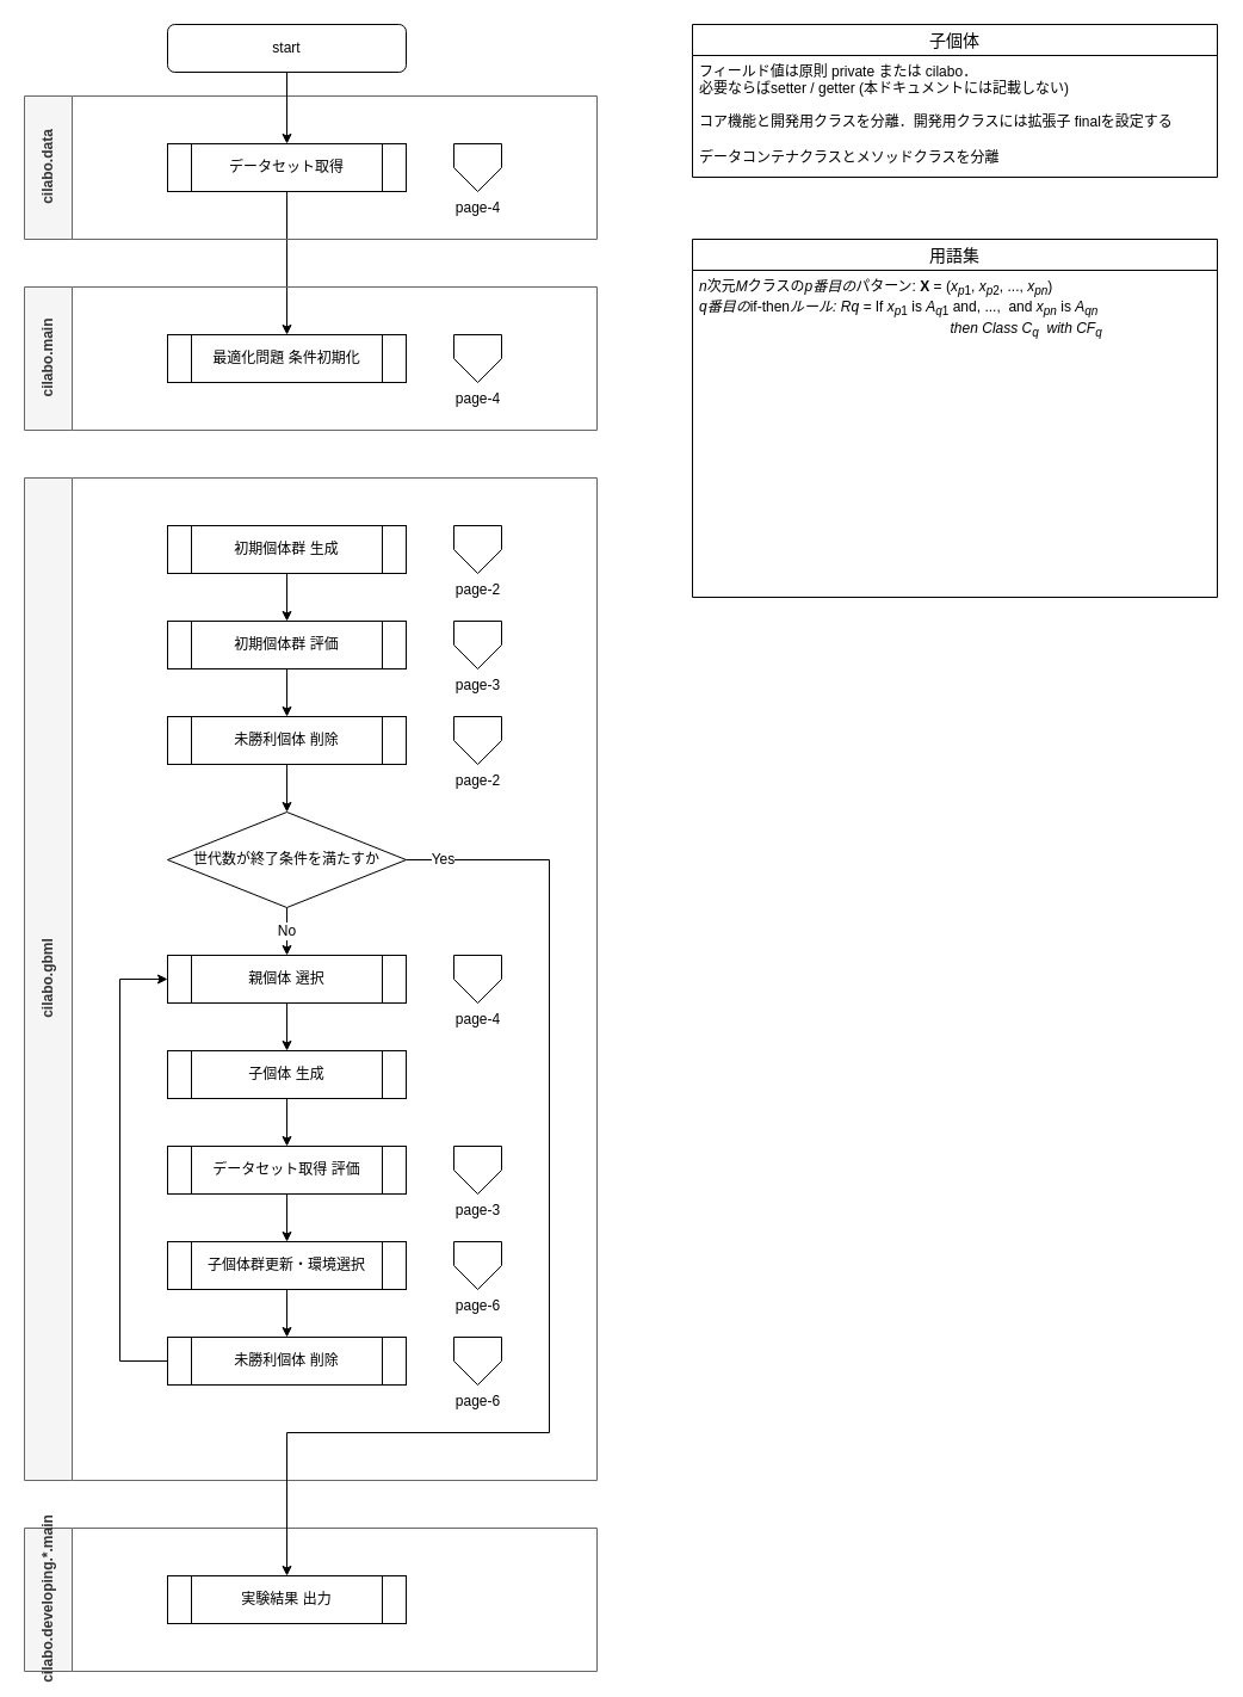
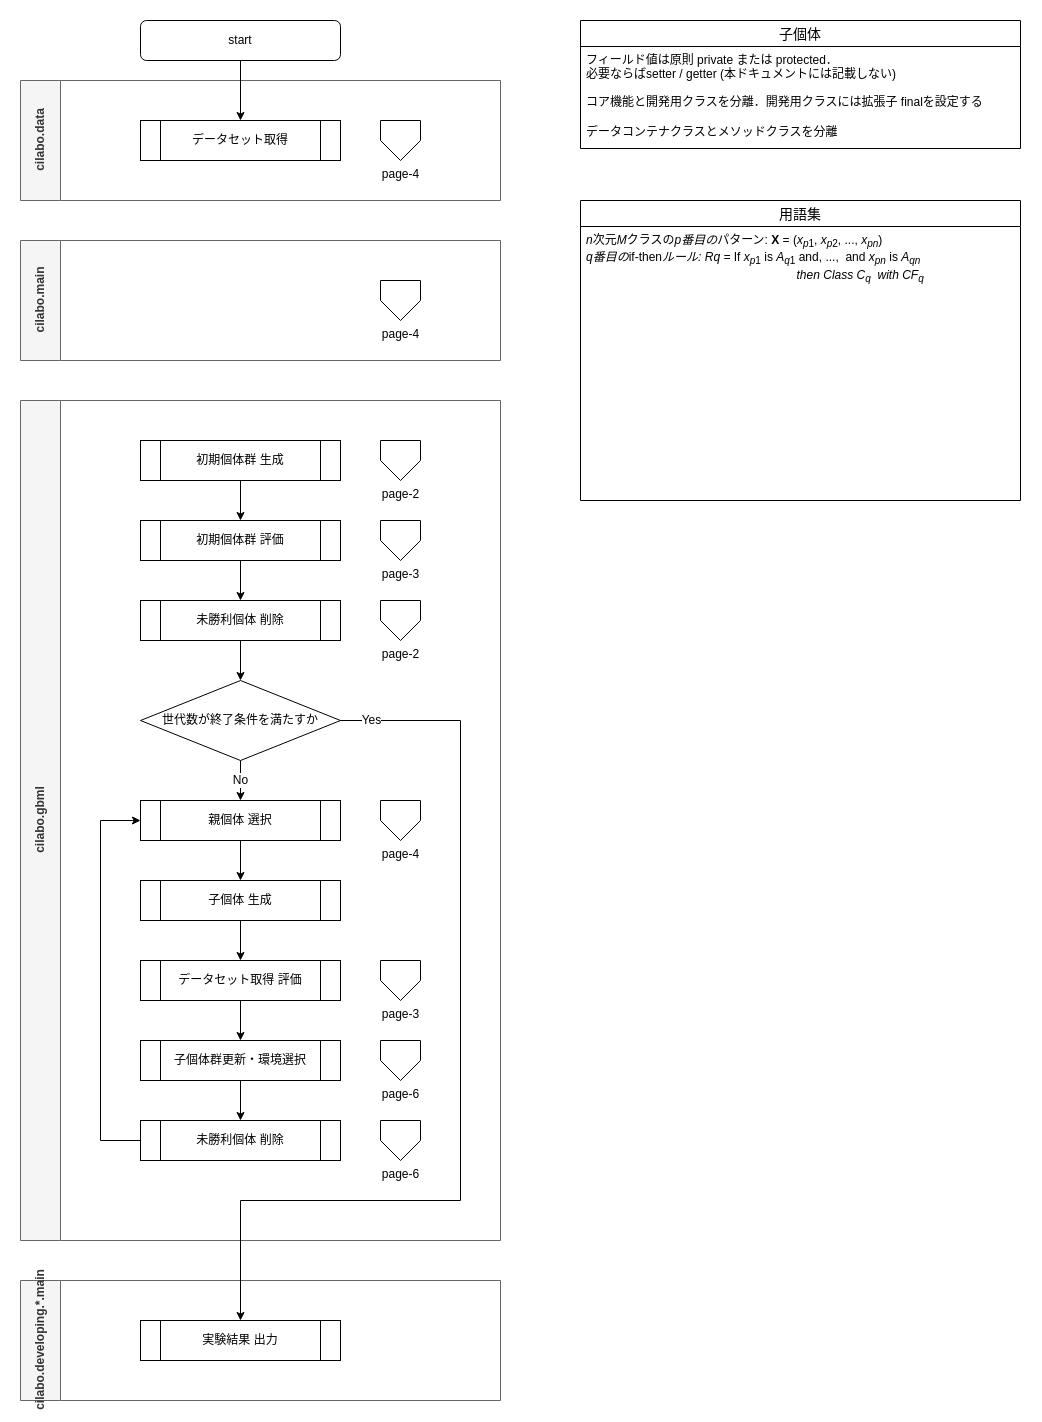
- <mxCell id="41" value="フィールド値は原則 private または cilabo．&lt;br&gt;必要ならばsetter / getter (本ドキュメントには記載しない)" style="text;strokeColor=none;fillColor=none;spacingLeft=4;spacingRight=4;overflow=hidden;rotatable=0;points=[[0,0.5],[1,0.5]];portConstraint=eastwest;fontSize=12;whiteSpace=wrap;html=1;" vertex="1" parent="40"><mxGeometry y="26" width="440" height="42" as="geometry" /></mxCell>
+ <mxCell id="41" value="フィールド値は原則 private または protected．&lt;br&gt;必要ならばsetter / getter (本ドキュメントには記載しない)" style="text;strokeColor=none;fillColor=none;spacingLeft=4;spacingRight=4;overflow=hidden;rotatable=0;points=[[0,0.5],[1,0.5]];portConstraint=eastwest;fontSize=12;whiteSpace=wrap;html=1;" vertex="1" parent="40"><mxGeometry y="26" width="440" height="42" as="geometry" /></mxCell>
- <mxCell id="2" style="edgeStyle=orthogonalEdgeStyle;rounded=0;orthogonalLoop=1;jettySize=auto;html=1;exitX=0.5;exitY=1;exitDx=0;exitDy=0;entryX=0.5;entryY=0;entryDx=0;entryDy=0;fontFamily=Helvetica;fontSize=12;fontColor=default;" parent="1" source="5" edge="1" target="39"><mxGeometry relative="1" as="geometry"><mxPoint x="240" y="180" as="targetPoint" /></mxGeometry></mxCell>
- <mxCell id="39" value="最適化問題 条件初期化" style="rounded=0;whiteSpace=wrap;html=1;shape=process;" parent="37" vertex="1"><mxGeometry x="120" y="40" width="200" height="40" as="geometry" /></mxCell>
